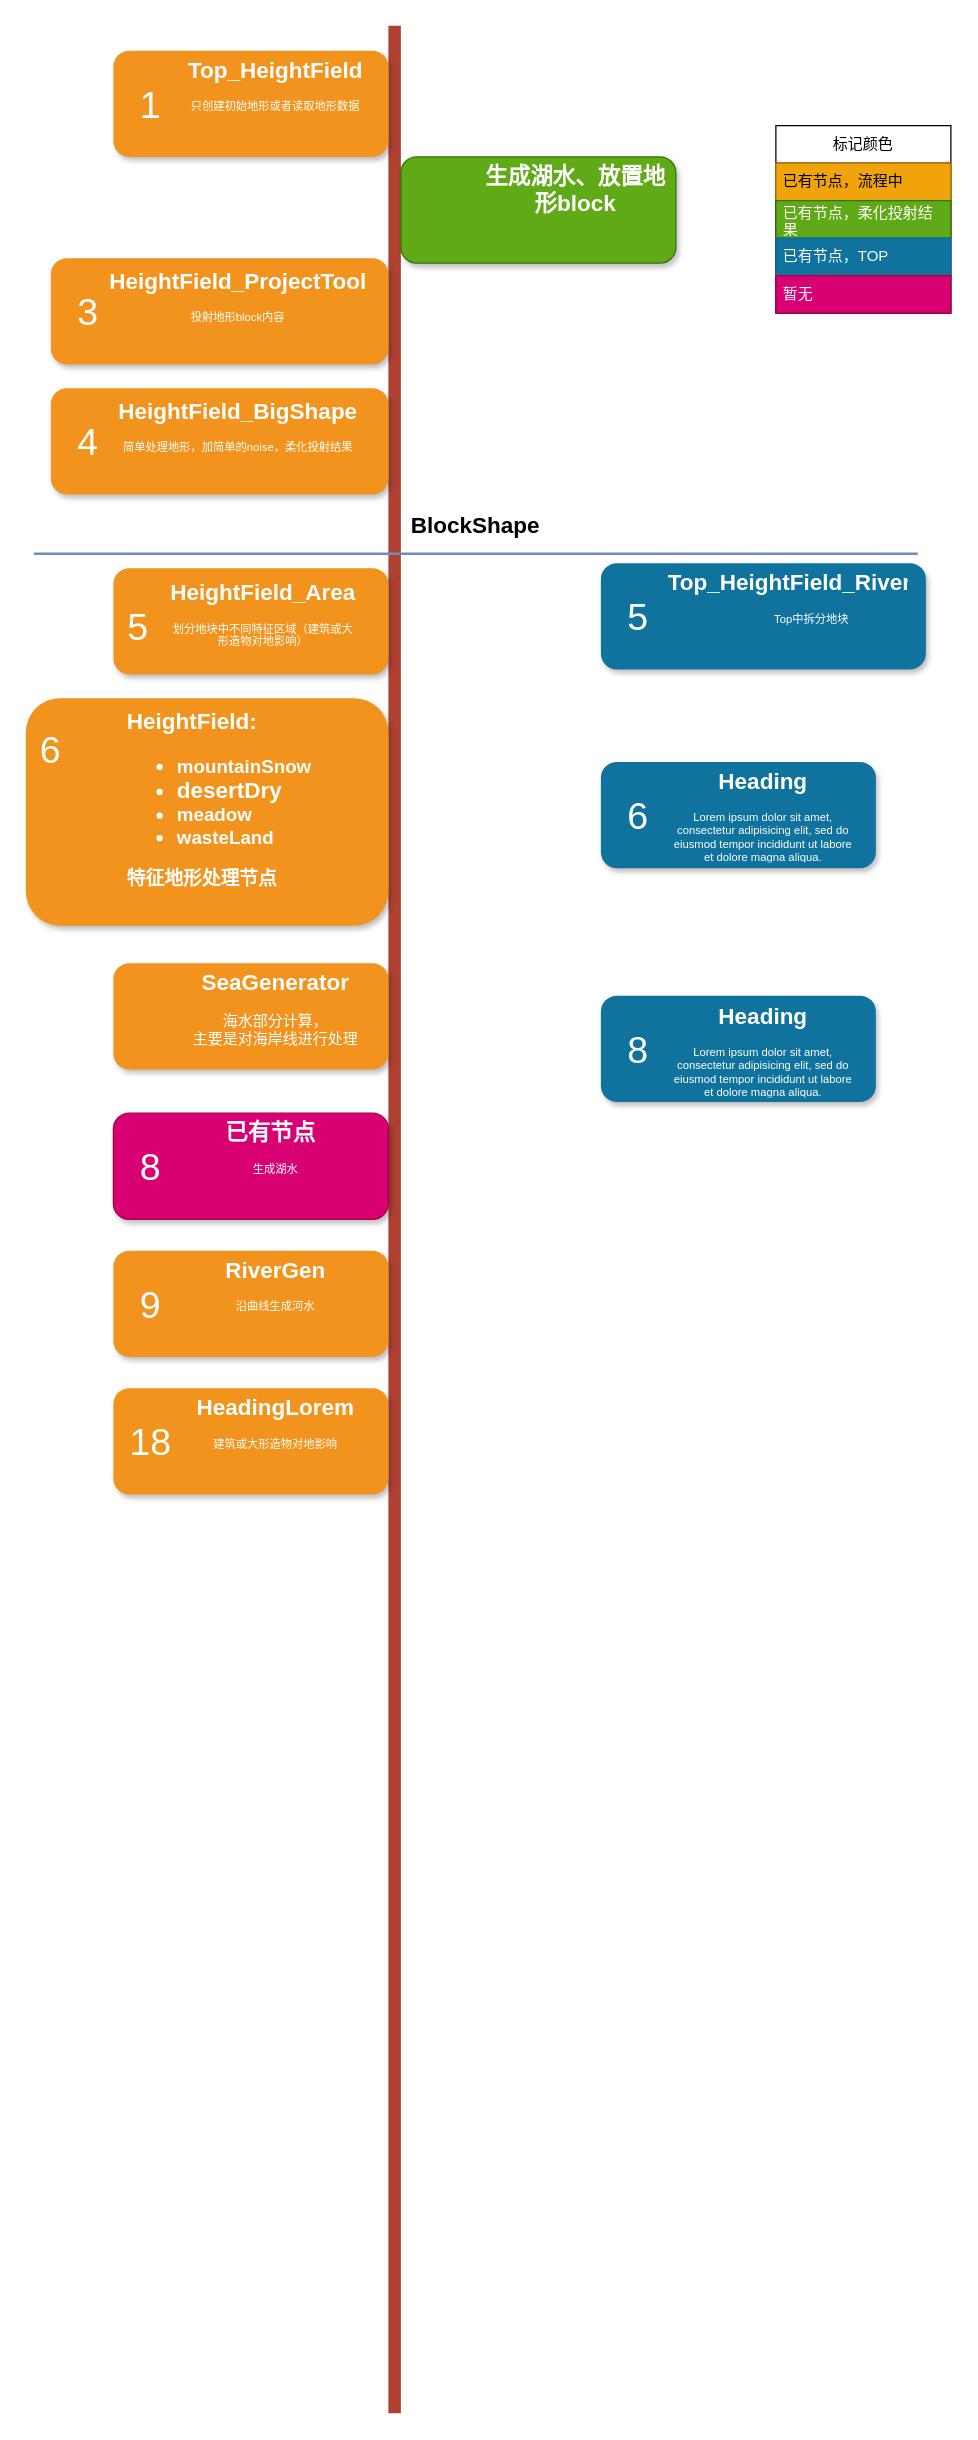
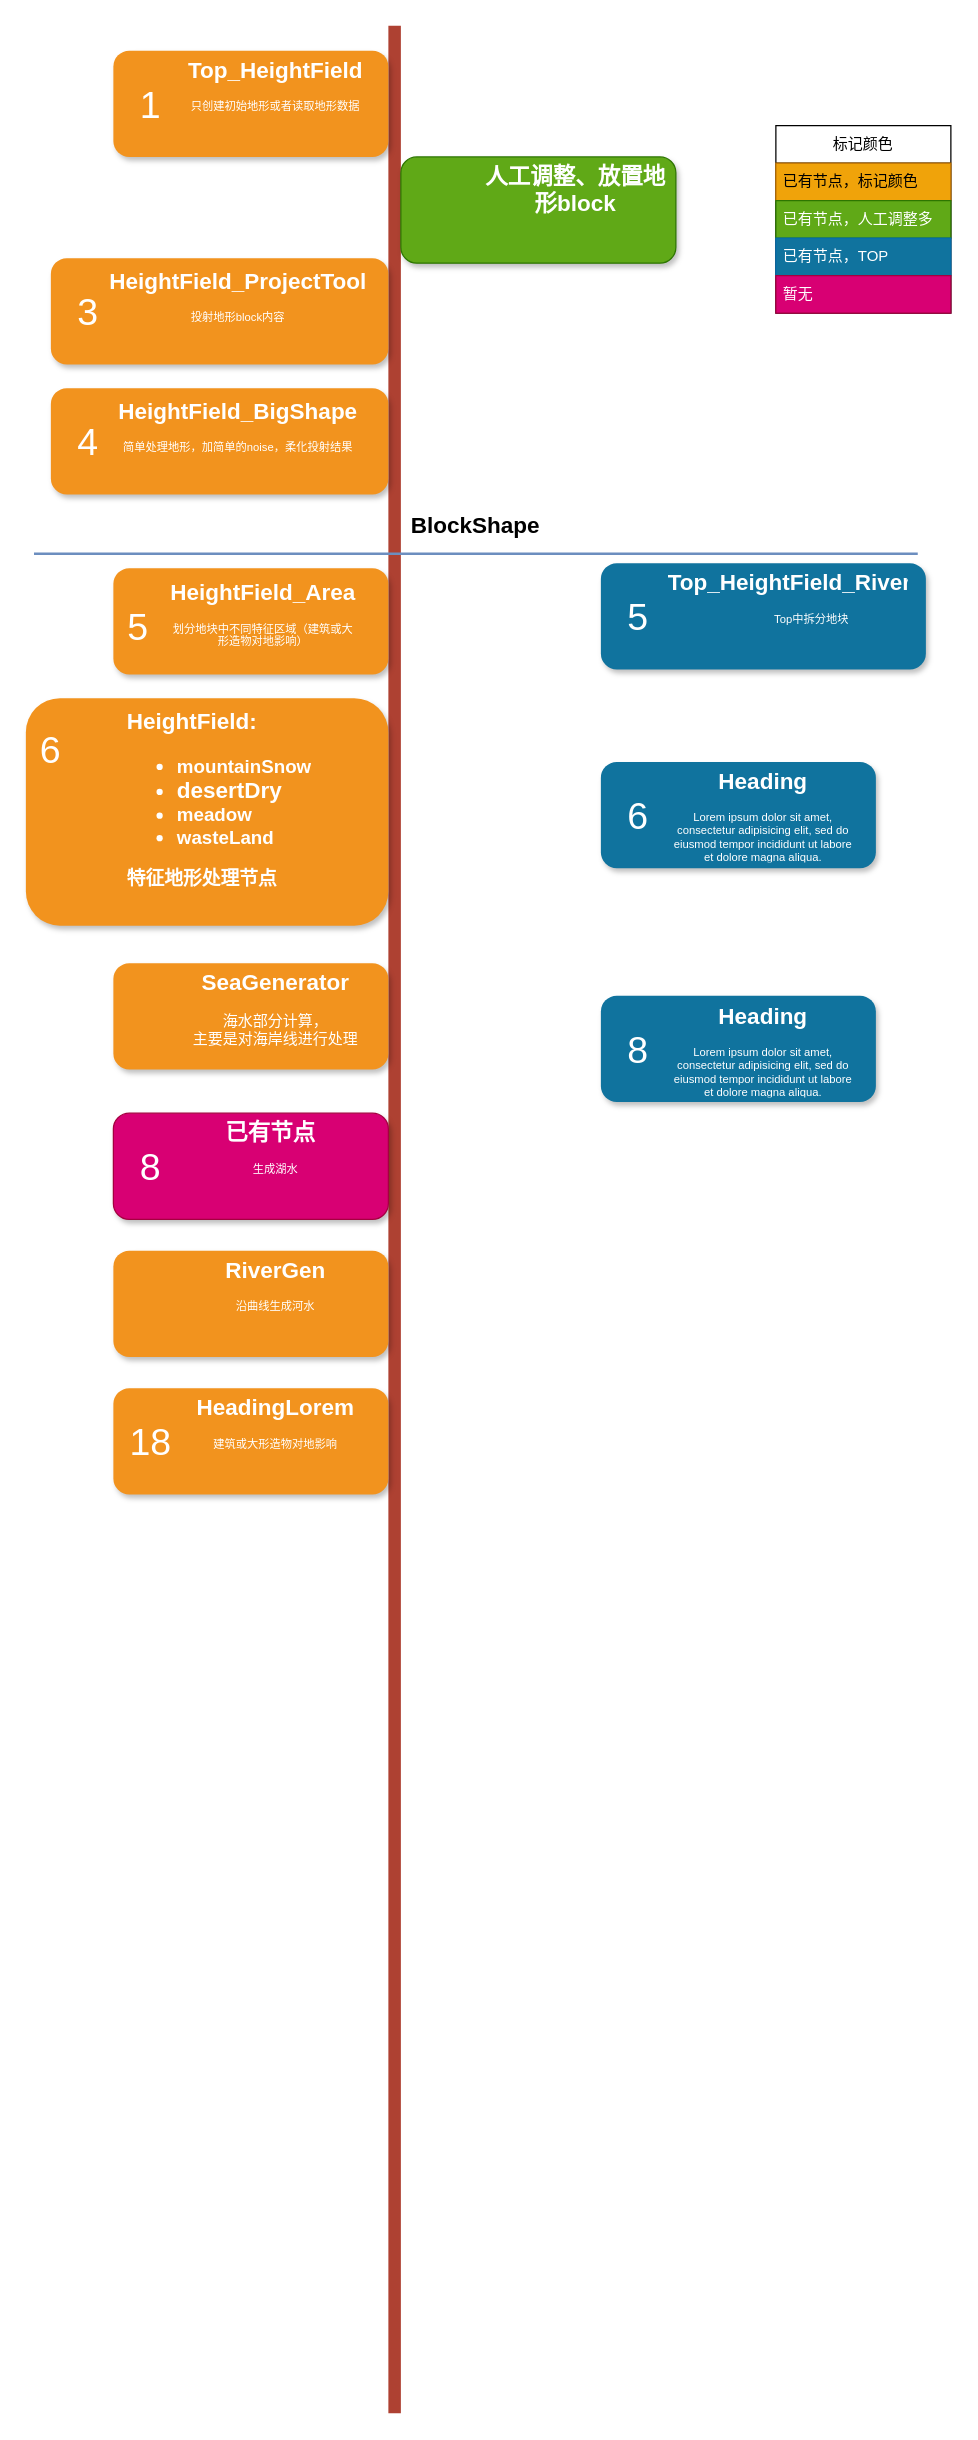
- <mxCell id="18" value="&lt;h1&gt;生成湖水、放置地形block&lt;/h1&gt;" style="text;html=1;spacing=5;spacingTop=-20;whiteSpace=wrap;overflow=hidden;strokeColor=none;strokeWidth=4;fillColor=none;gradientColor=#007FFF;fontSize=9;fontColor=#FFFFFF;align=center;" parent="1" vertex="1"><mxGeometry x="380" y="129" width="160" height="77" as="geometry" /></mxCell>
+ <mxCell id="18" value="&lt;h1&gt;人工调整、放置地形block&lt;/h1&gt;" style="text;html=1;spacing=5;spacingTop=-20;whiteSpace=wrap;overflow=hidden;strokeColor=none;strokeWidth=4;fillColor=none;gradientColor=#007FFF;fontSize=9;fontColor=#FFFFFF;align=center;" parent="1" vertex="1"><mxGeometry x="380" y="129" width="160" height="77" as="geometry" /></mxCell>
- <mxCell id="40" value="已有节点，流程中" style="text;strokeColor=#BD7000;fillColor=#f0a30a;align=left;verticalAlign=middle;spacingLeft=4;spacingRight=4;overflow=hidden;points=[[0,0.5],[1,0.5]];portConstraint=eastwest;rotatable=0;whiteSpace=wrap;html=1;fontColor=#000000;" vertex="1" parent="39"><mxGeometry y="30" width="140" height="30" as="geometry" /></mxCell>
+ <mxCell id="40" value="已有节点，标记颜色" style="text;strokeColor=#BD7000;fillColor=#f0a30a;align=left;verticalAlign=middle;spacingLeft=4;spacingRight=4;overflow=hidden;points=[[0,0.5],[1,0.5]];portConstraint=eastwest;rotatable=0;whiteSpace=wrap;html=1;fontColor=#000000;" vertex="1" parent="39"><mxGeometry y="30" width="140" height="30" as="geometry" /></mxCell>
- <mxCell id="41" value="已有节点，柔化投射结果" style="text;strokeColor=#2D7600;fillColor=#60a917;align=left;verticalAlign=middle;spacingLeft=4;spacingRight=4;overflow=hidden;points=[[0,0.5],[1,0.5]];portConstraint=eastwest;rotatable=0;whiteSpace=wrap;html=1;fontColor=#ffffff;" vertex="1" parent="39"><mxGeometry y="60" width="140" height="30" as="geometry" /></mxCell>
+ <mxCell id="41" value="已有节点，人工调整多" style="text;strokeColor=#2D7600;fillColor=#60a917;align=left;verticalAlign=middle;spacingLeft=4;spacingRight=4;overflow=hidden;points=[[0,0.5],[1,0.5]];portConstraint=eastwest;rotatable=0;whiteSpace=wrap;html=1;fontColor=#ffffff;" vertex="1" parent="39"><mxGeometry y="60" width="140" height="30" as="geometry" /></mxCell>
- <mxCell id="37" value="9" style="text;html=1;strokeColor=none;fillColor=none;align=center;verticalAlign=middle;whiteSpace=wrap;fontSize=30;fontColor=#FFFFFF;" vertex="1" parent="1"><mxGeometry x="100" y="1033" width="40" height="20" as="geometry" /></mxCell>
